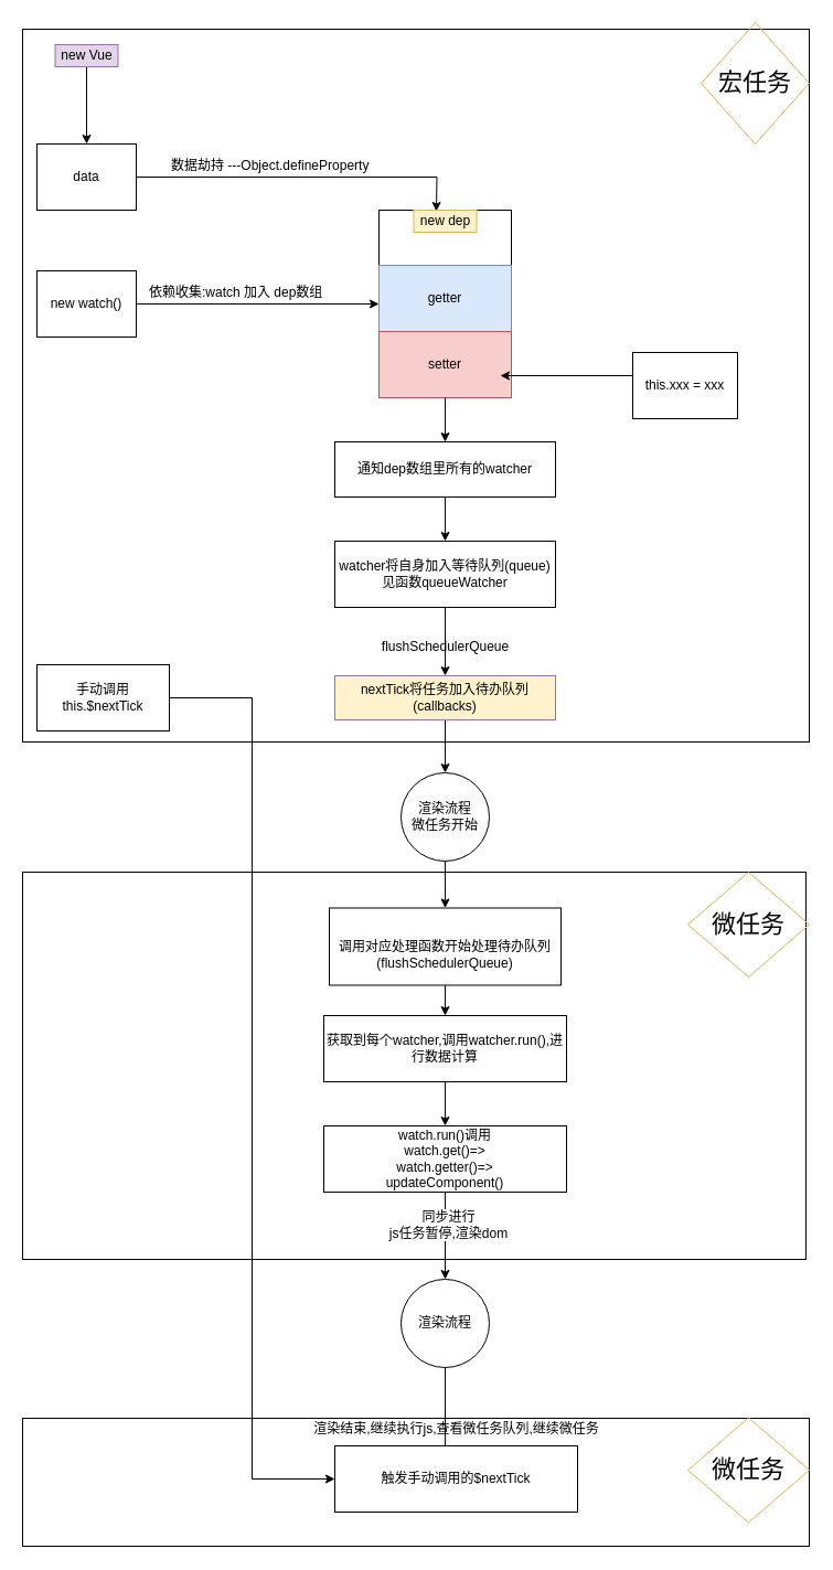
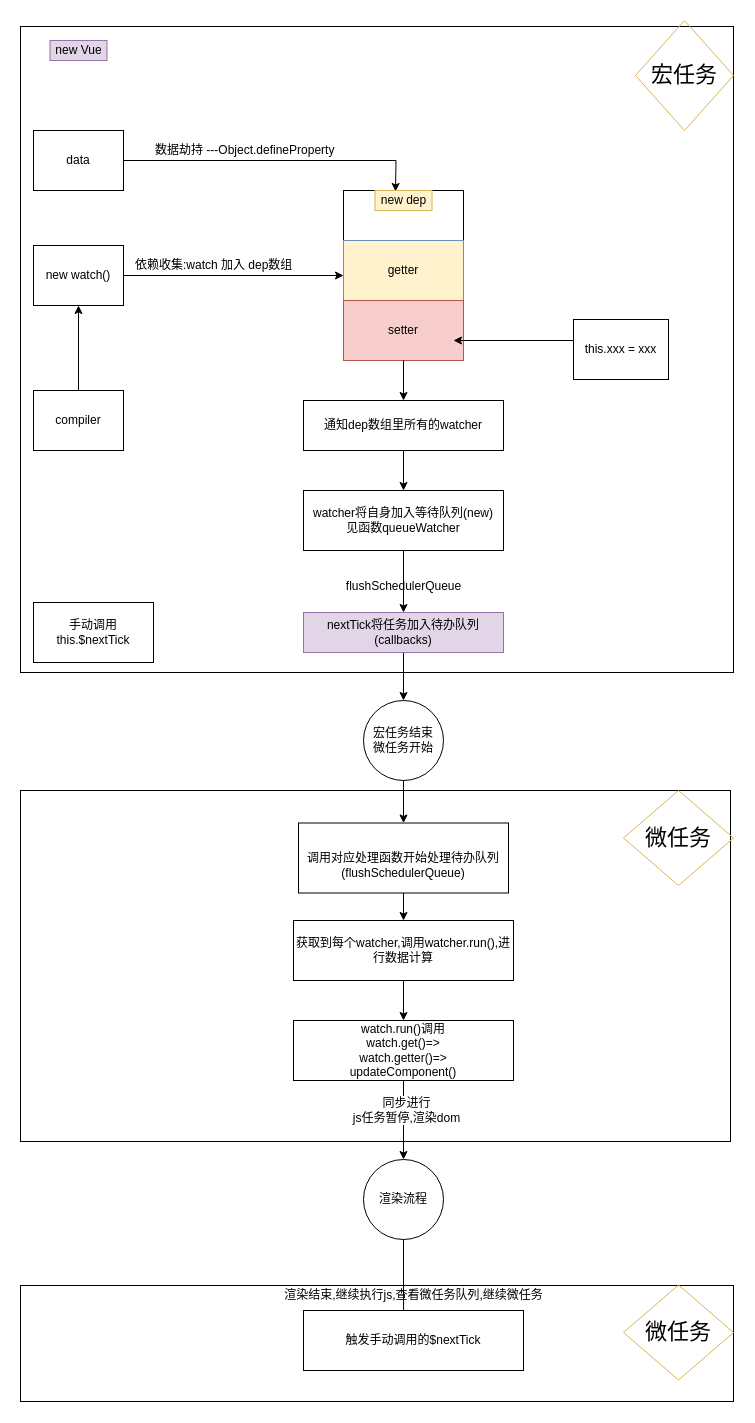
- <mxCell id="13" style="edgeStyle=orthogonalEdgeStyle;rounded=0;orthogonalLoop=1;jettySize=auto;html=1;entryX=0.5;entryY=0;entryDx=0;entryDy=0;" parent="1" source="14" target="8" edge="1"><mxGeometry relative="1" as="geometry" /></mxCell>
- <mxCell id="5" value="getter" style="rounded=0;whiteSpace=wrap;html=1;fillColor=#dae8fc;strokeColor=#6c8ebf;" parent="1" vertex="1"><mxGeometry x="343" y="240" width="120" height="60" as="geometry" /></mxCell>
+ <mxCell id="5" value="getter" style="rounded=0;whiteSpace=wrap;html=1;fillColor=#fff2cc;strokeColor=#6c8ebf;" parent="1" vertex="1"><mxGeometry x="343" y="240" width="120" height="60" as="geometry" /></mxCell>
+ <mxCell id="10" style="edgeStyle=orthogonalEdgeStyle;rounded=0;orthogonalLoop=1;jettySize=auto;html=1;entryX=0.5;entryY=1;entryDx=0;entryDy=0;" parent="1" source="11" target="16" edge="1"><mxGeometry relative="1" as="geometry" /></mxCell>
+ <mxCell id="11" value="compiler" style="rounded=0;whiteSpace=wrap;html=1;strokeColor=#000000;fillColor=none;" parent="1" vertex="1"><mxGeometry x="33" y="390" width="90" height="60" as="geometry" /></mxCell>
- <mxCell id="24" value="watcher将自身加入等待队列(queue)&lt;br&gt;见函数queueWatcher" style="rounded=0;whiteSpace=wrap;html=1;strokeColor=#000000;fillColor=none;align=center;" parent="1" vertex="1"><mxGeometry x="303" y="490" width="200" height="60" as="geometry" /></mxCell>
+ <mxCell id="24" value="watcher将自身加入等待队列(new)&lt;br&gt;见函数queueWatcher" style="rounded=0;whiteSpace=wrap;html=1;strokeColor=#000000;fillColor=none;align=center;" parent="1" vertex="1"><mxGeometry x="303" y="490" width="200" height="60" as="geometry" /></mxCell>
- <mxCell id="26" value="nextTick将任务加入待办队列&lt;br&gt;(callbacks)" style="rounded=0;whiteSpace=wrap;html=1;strokeColor=#9673a6;fillColor=#fff2cc;" parent="1" vertex="1"><mxGeometry x="303" y="612" width="200" height="40" as="geometry" /></mxCell>
+ <mxCell id="26" value="nextTick将任务加入待办队列&lt;br&gt;(callbacks)" style="rounded=0;whiteSpace=wrap;html=1;strokeColor=#9673a6;fillColor=#e1d5e7;" parent="1" vertex="1"><mxGeometry x="303" y="612" width="200" height="40" as="geometry" /></mxCell>
- <mxCell id="28" value="渲染流程&lt;br&gt;微任务开始" style="ellipse;whiteSpace=wrap;html=1;aspect=fixed;strokeColor=#000000;fillColor=none;" parent="1" vertex="1"><mxGeometry x="363" y="700" width="80" height="80" as="geometry" /></mxCell>
+ <mxCell id="28" value="宏任务结束&lt;br&gt;微任务开始" style="ellipse;whiteSpace=wrap;html=1;aspect=fixed;strokeColor=#000000;fillColor=none;" parent="1" vertex="1"><mxGeometry x="363" y="700" width="80" height="80" as="geometry" /></mxCell>
- <mxCell id="41" style="edgeStyle=orthogonalEdgeStyle;rounded=0;orthogonalLoop=1;jettySize=auto;html=1;entryX=0;entryY=0.5;entryDx=0;entryDy=0;" edge="1" parent="1" source="42" target="44"><mxGeometry relative="1" as="geometry" /></mxCell>
